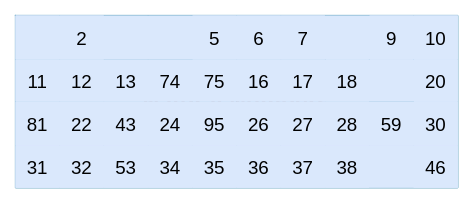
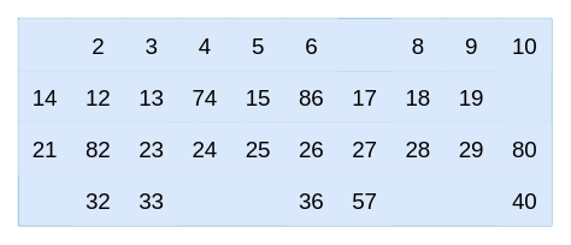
+ <mxCell id="6" value="&lt;span style=&quot;font-size: 25px&quot;&gt;3&lt;/span&gt;" style="shape=partialRectangle;html=1;whiteSpace=wrap;connectable=0;fillColor=#dae8fc;top=0;left=0;bottom=0;right=0;overflow=hidden;strokeColor=#6c8ebf;" parent="3" vertex="1"><mxGeometry x="118" width="59" height="59" as="geometry" /></mxCell>
+ <mxCell id="7" value="&lt;span style=&quot;font-size: 25px&quot;&gt;4&lt;/span&gt;" style="shape=partialRectangle;html=1;whiteSpace=wrap;connectable=0;fillColor=#dae8fc;top=0;left=0;bottom=0;right=0;overflow=hidden;strokeColor=#6c8ebf;" parent="3" vertex="1"><mxGeometry x="177" width="59" height="59" as="geometry" /></mxCell>
- <mxCell id="10" value="&lt;span style=&quot;font-size: 25px&quot;&gt;7&lt;/span&gt;" style="shape=partialRectangle;html=1;whiteSpace=wrap;connectable=0;fillColor=#dae8fc;top=0;left=0;bottom=0;right=0;overflow=hidden;strokeColor=#6c8ebf;" parent="3" vertex="1"><mxGeometry x="354" width="59" height="59" as="geometry" /></mxCell>
+ <mxCell id="11" value="&lt;span style=&quot;font-size: 25px&quot;&gt;8&lt;/span&gt;" style="shape=partialRectangle;html=1;whiteSpace=wrap;connectable=0;fillColor=#dae8fc;top=0;left=0;bottom=0;right=0;overflow=hidden;strokeColor=#6c8ebf;" parent="3" vertex="1"><mxGeometry x="413" width="59" height="59" as="geometry" /></mxCell>
- <mxCell id="15" value="&lt;span style=&quot;font-size: 25px&quot;&gt;11&lt;/span&gt;" style="shape=partialRectangle;html=1;whiteSpace=wrap;connectable=0;fillColor=#dae8fc;top=0;left=0;bottom=0;right=0;overflow=hidden;strokeColor=#6c8ebf;" parent="14" vertex="1"><mxGeometry width="59" height="56" as="geometry" /></mxCell>
+ <mxCell id="15" value="&lt;span style=&quot;font-size: 25px&quot;&gt;14&lt;/span&gt;" style="shape=partialRectangle;html=1;whiteSpace=wrap;connectable=0;fillColor=#dae8fc;top=0;left=0;bottom=0;right=0;overflow=hidden;strokeColor=#6c8ebf;" parent="14" vertex="1"><mxGeometry width="59" height="56" as="geometry" /></mxCell>
- <mxCell id="19" value="&lt;span style=&quot;font-size: 25px&quot;&gt;75&lt;/span&gt;" style="shape=partialRectangle;html=1;whiteSpace=wrap;connectable=0;fillColor=#dae8fc;top=0;left=0;bottom=0;right=0;overflow=hidden;strokeColor=#6c8ebf;" parent="14" vertex="1"><mxGeometry x="236" width="59" height="56" as="geometry" /></mxCell>
+ <mxCell id="19" value="&lt;span style=&quot;font-size: 25px&quot;&gt;15&lt;/span&gt;" style="shape=partialRectangle;html=1;whiteSpace=wrap;connectable=0;fillColor=#dae8fc;top=0;left=0;bottom=0;right=0;overflow=hidden;strokeColor=#6c8ebf;" parent="14" vertex="1"><mxGeometry x="236" width="59" height="56" as="geometry" /></mxCell>
- <mxCell id="20" value="&lt;span style=&quot;font-size: 25px&quot;&gt;16&lt;/span&gt;" style="shape=partialRectangle;html=1;whiteSpace=wrap;connectable=0;fillColor=#dae8fc;top=0;left=0;bottom=0;right=0;overflow=hidden;strokeColor=#6c8ebf;" parent="14" vertex="1"><mxGeometry x="295" width="59" height="56" as="geometry" /></mxCell>
+ <mxCell id="20" value="&lt;span style=&quot;font-size: 25px&quot;&gt;86&lt;/span&gt;" style="shape=partialRectangle;html=1;whiteSpace=wrap;connectable=0;fillColor=#dae8fc;top=0;left=0;bottom=0;right=0;overflow=hidden;strokeColor=#6c8ebf;" parent="14" vertex="1"><mxGeometry x="295" width="59" height="56" as="geometry" /></mxCell>
+ <mxCell id="23" value="&lt;span style=&quot;font-size: 25px&quot;&gt;19&lt;/span&gt;" style="shape=partialRectangle;html=1;whiteSpace=wrap;connectable=0;fillColor=#dae8fc;top=0;left=0;bottom=0;right=0;overflow=hidden;strokeColor=#6c8ebf;" parent="14" vertex="1"><mxGeometry x="472" width="59" height="56" as="geometry" /></mxCell>
- <mxCell id="24" value="&lt;span style=&quot;font-size: 25px&quot;&gt;20&lt;/span&gt;" style="shape=partialRectangle;html=1;whiteSpace=wrap;connectable=0;fillColor=#dae8fc;top=0;left=0;bottom=0;right=0;overflow=hidden;strokeColor=#6c8ebf;" parent="14" vertex="1"><mxGeometry x="531" width="59" height="56" as="geometry" /></mxCell>
- <mxCell id="26" value="&lt;span style=&quot;font-size: 25px&quot;&gt;81&lt;/span&gt;" style="shape=partialRectangle;html=1;whiteSpace=wrap;connectable=0;fillColor=#dae8fc;top=0;left=0;bottom=0;right=0;overflow=hidden;strokeColor=#6c8ebf;" parent="25" vertex="1"><mxGeometry width="59" height="59" as="geometry" /></mxCell>
+ <mxCell id="26" value="&lt;span style=&quot;font-size: 25px&quot;&gt;21&lt;/span&gt;" style="shape=partialRectangle;html=1;whiteSpace=wrap;connectable=0;fillColor=#dae8fc;top=0;left=0;bottom=0;right=0;overflow=hidden;strokeColor=#6c8ebf;" parent="25" vertex="1"><mxGeometry width="59" height="59" as="geometry" /></mxCell>
- <mxCell id="27" value="&lt;span style=&quot;font-size: 25px&quot;&gt;22&lt;/span&gt;" style="shape=partialRectangle;html=1;whiteSpace=wrap;connectable=0;fillColor=#dae8fc;top=0;left=0;bottom=0;right=0;overflow=hidden;strokeColor=#6c8ebf;" parent="25" vertex="1"><mxGeometry x="59" width="59" height="59" as="geometry" /></mxCell>
+ <mxCell id="27" value="&lt;span style=&quot;font-size: 25px&quot;&gt;82&lt;/span&gt;" style="shape=partialRectangle;html=1;whiteSpace=wrap;connectable=0;fillColor=#dae8fc;top=0;left=0;bottom=0;right=0;overflow=hidden;strokeColor=#6c8ebf;" parent="25" vertex="1"><mxGeometry x="59" width="59" height="59" as="geometry" /></mxCell>
- <mxCell id="28" value="&lt;span style=&quot;font-size: 25px&quot;&gt;43&lt;/span&gt;" style="shape=partialRectangle;html=1;whiteSpace=wrap;connectable=0;fillColor=#dae8fc;top=0;left=0;bottom=0;right=0;overflow=hidden;strokeColor=#6c8ebf;" parent="25" vertex="1"><mxGeometry x="118" width="59" height="59" as="geometry" /></mxCell>
+ <mxCell id="28" value="&lt;span style=&quot;font-size: 25px&quot;&gt;23&lt;/span&gt;" style="shape=partialRectangle;html=1;whiteSpace=wrap;connectable=0;fillColor=#dae8fc;top=0;left=0;bottom=0;right=0;overflow=hidden;strokeColor=#6c8ebf;" parent="25" vertex="1"><mxGeometry x="118" width="59" height="59" as="geometry" /></mxCell>
- <mxCell id="30" value="&lt;span style=&quot;font-size: 25px&quot;&gt;95&lt;/span&gt;" style="shape=partialRectangle;html=1;whiteSpace=wrap;connectable=0;fillColor=#dae8fc;top=0;left=0;bottom=0;right=0;overflow=hidden;strokeColor=#6c8ebf;" parent="25" vertex="1"><mxGeometry x="236" width="59" height="59" as="geometry" /></mxCell>
+ <mxCell id="30" value="&lt;span style=&quot;font-size: 25px&quot;&gt;25&lt;/span&gt;" style="shape=partialRectangle;html=1;whiteSpace=wrap;connectable=0;fillColor=#dae8fc;top=0;left=0;bottom=0;right=0;overflow=hidden;strokeColor=#6c8ebf;" parent="25" vertex="1"><mxGeometry x="236" width="59" height="59" as="geometry" /></mxCell>
- <mxCell id="34" value="&lt;span style=&quot;font-size: 25px&quot;&gt;59&lt;/span&gt;" style="shape=partialRectangle;html=1;whiteSpace=wrap;connectable=0;fillColor=#dae8fc;top=0;left=0;bottom=0;right=0;overflow=hidden;strokeColor=#6c8ebf;" parent="25" vertex="1"><mxGeometry x="472" width="59" height="59" as="geometry" /></mxCell>
+ <mxCell id="34" value="&lt;span style=&quot;font-size: 25px&quot;&gt;29&lt;/span&gt;" style="shape=partialRectangle;html=1;whiteSpace=wrap;connectable=0;fillColor=#dae8fc;top=0;left=0;bottom=0;right=0;overflow=hidden;strokeColor=#6c8ebf;" parent="25" vertex="1"><mxGeometry x="472" width="59" height="59" as="geometry" /></mxCell>
- <mxCell id="35" value="&lt;span style=&quot;font-size: 25px&quot;&gt;30&lt;/span&gt;" style="shape=partialRectangle;html=1;whiteSpace=wrap;connectable=0;fillColor=#dae8fc;top=0;left=0;bottom=0;right=0;overflow=hidden;strokeColor=#6c8ebf;" parent="25" vertex="1"><mxGeometry x="531" width="59" height="59" as="geometry" /></mxCell>
+ <mxCell id="35" value="&lt;span style=&quot;font-size: 25px&quot;&gt;80&lt;/span&gt;" style="shape=partialRectangle;html=1;whiteSpace=wrap;connectable=0;fillColor=#dae8fc;top=0;left=0;bottom=0;right=0;overflow=hidden;strokeColor=#6c8ebf;" parent="25" vertex="1"><mxGeometry x="531" width="59" height="59" as="geometry" /></mxCell>
- <mxCell id="37" value="&lt;span style=&quot;font-size: 25px&quot;&gt;31&lt;/span&gt;" style="shape=partialRectangle;html=1;whiteSpace=wrap;connectable=0;fillColor=#dae8fc;top=0;left=0;bottom=0;right=0;overflow=hidden;strokeColor=#6c8ebf;" parent="36" vertex="1"><mxGeometry width="59" height="56" as="geometry" /></mxCell>
- <mxCell id="39" value="&lt;span style=&quot;font-size: 25px&quot;&gt;53&lt;/span&gt;" style="shape=partialRectangle;html=1;whiteSpace=wrap;connectable=0;fillColor=#dae8fc;top=0;left=0;bottom=0;right=0;overflow=hidden;strokeColor=#6c8ebf;" parent="36" vertex="1"><mxGeometry x="118" width="59" height="56" as="geometry" /></mxCell>
+ <mxCell id="39" value="&lt;span style=&quot;font-size: 25px&quot;&gt;33&lt;/span&gt;" style="shape=partialRectangle;html=1;whiteSpace=wrap;connectable=0;fillColor=#dae8fc;top=0;left=0;bottom=0;right=0;overflow=hidden;strokeColor=#6c8ebf;" parent="36" vertex="1"><mxGeometry x="118" width="59" height="56" as="geometry" /></mxCell>
- <mxCell id="40" value="&lt;span style=&quot;font-size: 25px&quot;&gt;34&lt;/span&gt;" style="shape=partialRectangle;html=1;whiteSpace=wrap;connectable=0;fillColor=#dae8fc;top=0;left=0;bottom=0;right=0;overflow=hidden;strokeColor=#6c8ebf;" parent="36" vertex="1"><mxGeometry x="177" width="59" height="56" as="geometry" /></mxCell>
- <mxCell id="41" value="&lt;span style=&quot;font-size: 25px&quot;&gt;35&lt;/span&gt;" style="shape=partialRectangle;html=1;whiteSpace=wrap;connectable=0;fillColor=#dae8fc;top=0;left=0;bottom=0;right=0;overflow=hidden;strokeColor=#6c8ebf;" parent="36" vertex="1"><mxGeometry x="236" width="59" height="56" as="geometry" /></mxCell>
- <mxCell id="43" value="&lt;span style=&quot;font-size: 25px&quot;&gt;37&lt;/span&gt;" style="shape=partialRectangle;html=1;whiteSpace=wrap;connectable=0;fillColor=#dae8fc;top=0;left=0;bottom=0;right=0;overflow=hidden;strokeColor=#6c8ebf;" parent="36" vertex="1"><mxGeometry x="354" width="59" height="56" as="geometry" /></mxCell>
+ <mxCell id="43" value="&lt;span style=&quot;font-size: 25px&quot;&gt;57&lt;/span&gt;" style="shape=partialRectangle;html=1;whiteSpace=wrap;connectable=0;fillColor=#dae8fc;top=0;left=0;bottom=0;right=0;overflow=hidden;strokeColor=#6c8ebf;" parent="36" vertex="1"><mxGeometry x="354" width="59" height="56" as="geometry" /></mxCell>
- <mxCell id="44" value="&lt;span style=&quot;font-size: 25px&quot;&gt;38&lt;/span&gt;" style="shape=partialRectangle;html=1;whiteSpace=wrap;connectable=0;fillColor=#dae8fc;top=0;left=0;bottom=0;right=0;overflow=hidden;strokeColor=#6c8ebf;" parent="36" vertex="1"><mxGeometry x="413" width="59" height="56" as="geometry" /></mxCell>
- <mxCell id="45" value="&lt;span style=&quot;font-size: 25px&quot;&gt;46&lt;/span&gt;" style="shape=partialRectangle;html=1;whiteSpace=wrap;connectable=0;fillColor=#dae8fc;top=0;left=0;bottom=0;right=0;overflow=hidden;strokeColor=#6c8ebf;" parent="36" vertex="1"><mxGeometry x="531" width="59" height="56" as="geometry" /></mxCell>
+ <mxCell id="45" value="&lt;span style=&quot;font-size: 25px&quot;&gt;40&lt;/span&gt;" style="shape=partialRectangle;html=1;whiteSpace=wrap;connectable=0;fillColor=#dae8fc;top=0;left=0;bottom=0;right=0;overflow=hidden;strokeColor=#6c8ebf;" parent="36" vertex="1"><mxGeometry x="531" width="59" height="56" as="geometry" /></mxCell>
